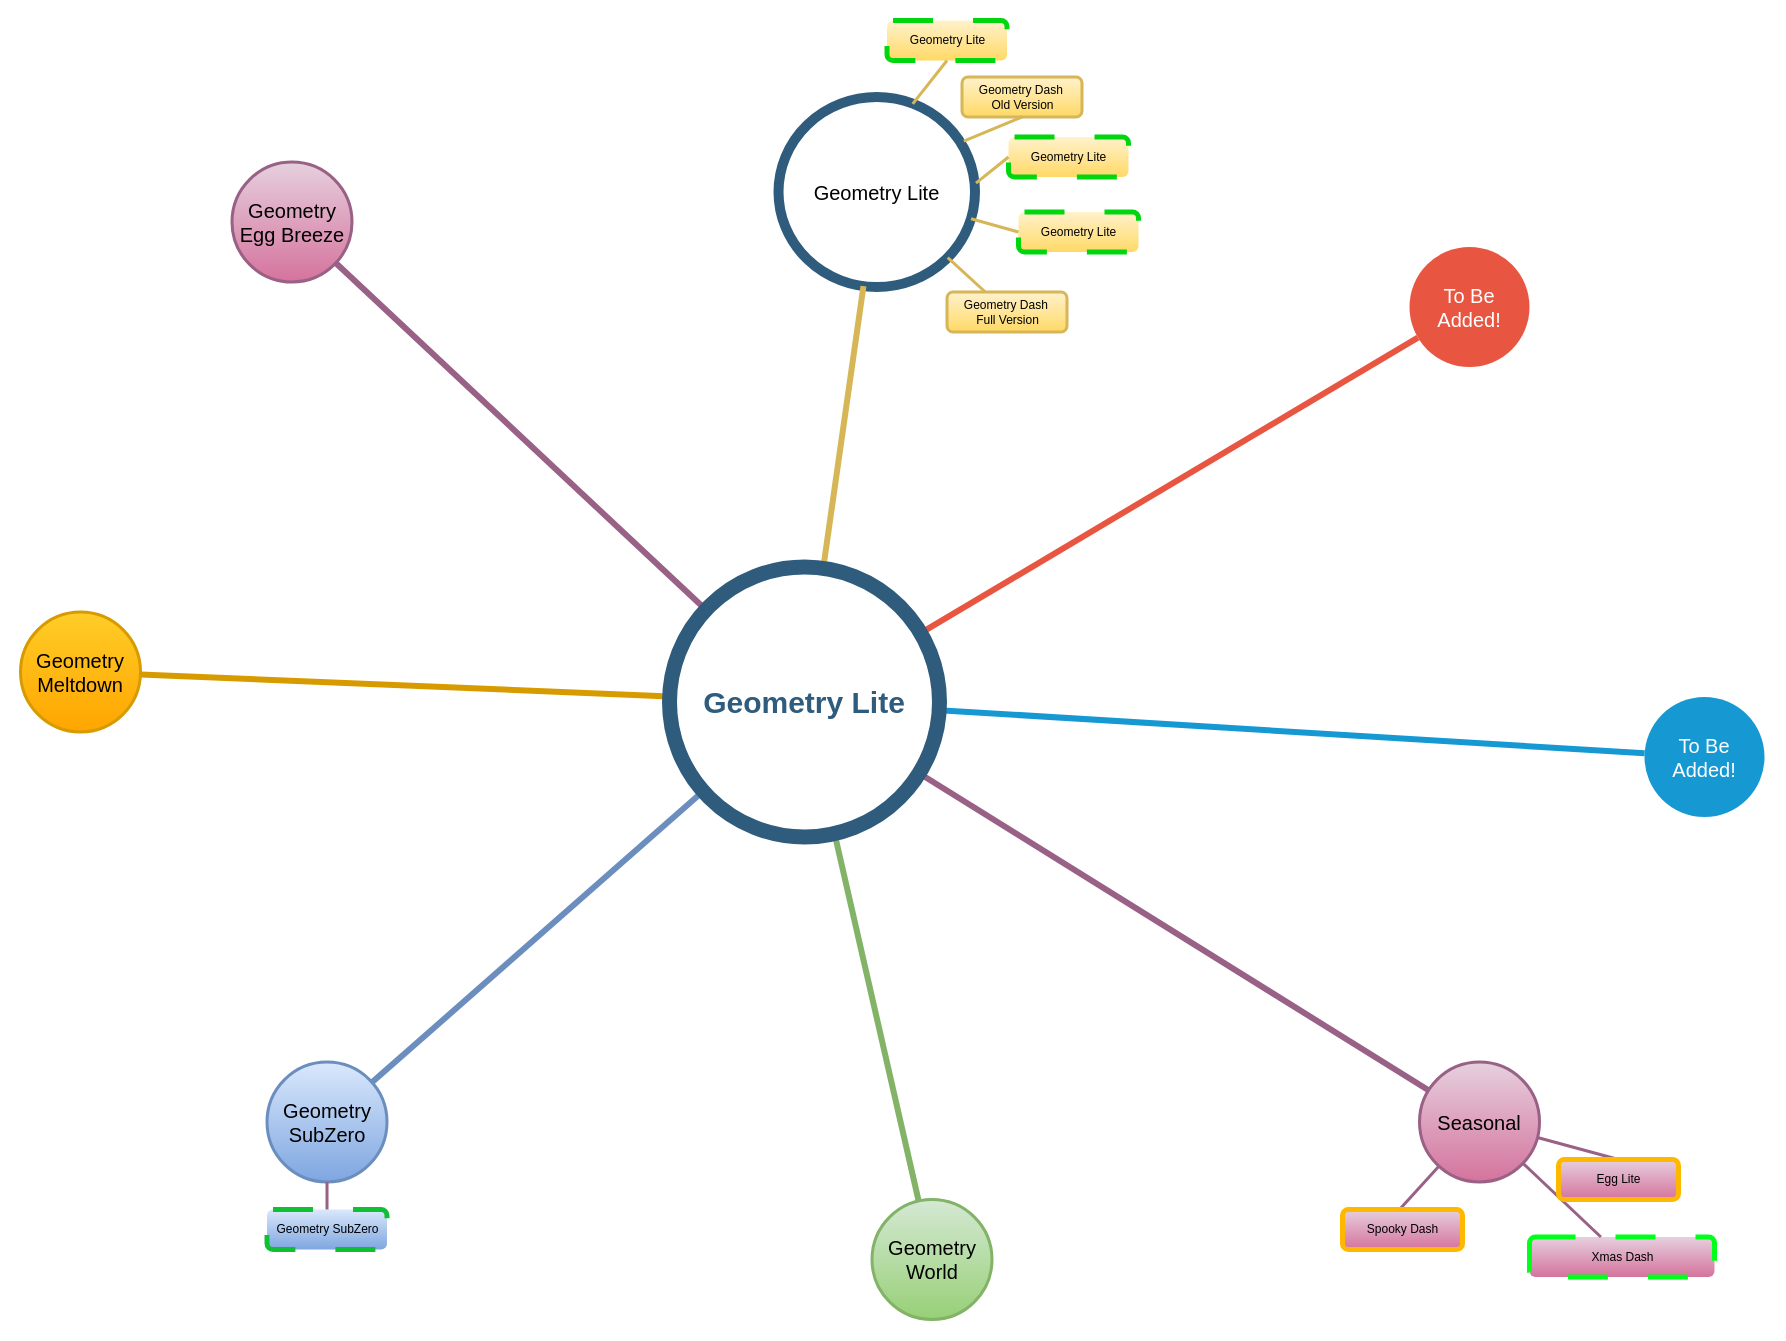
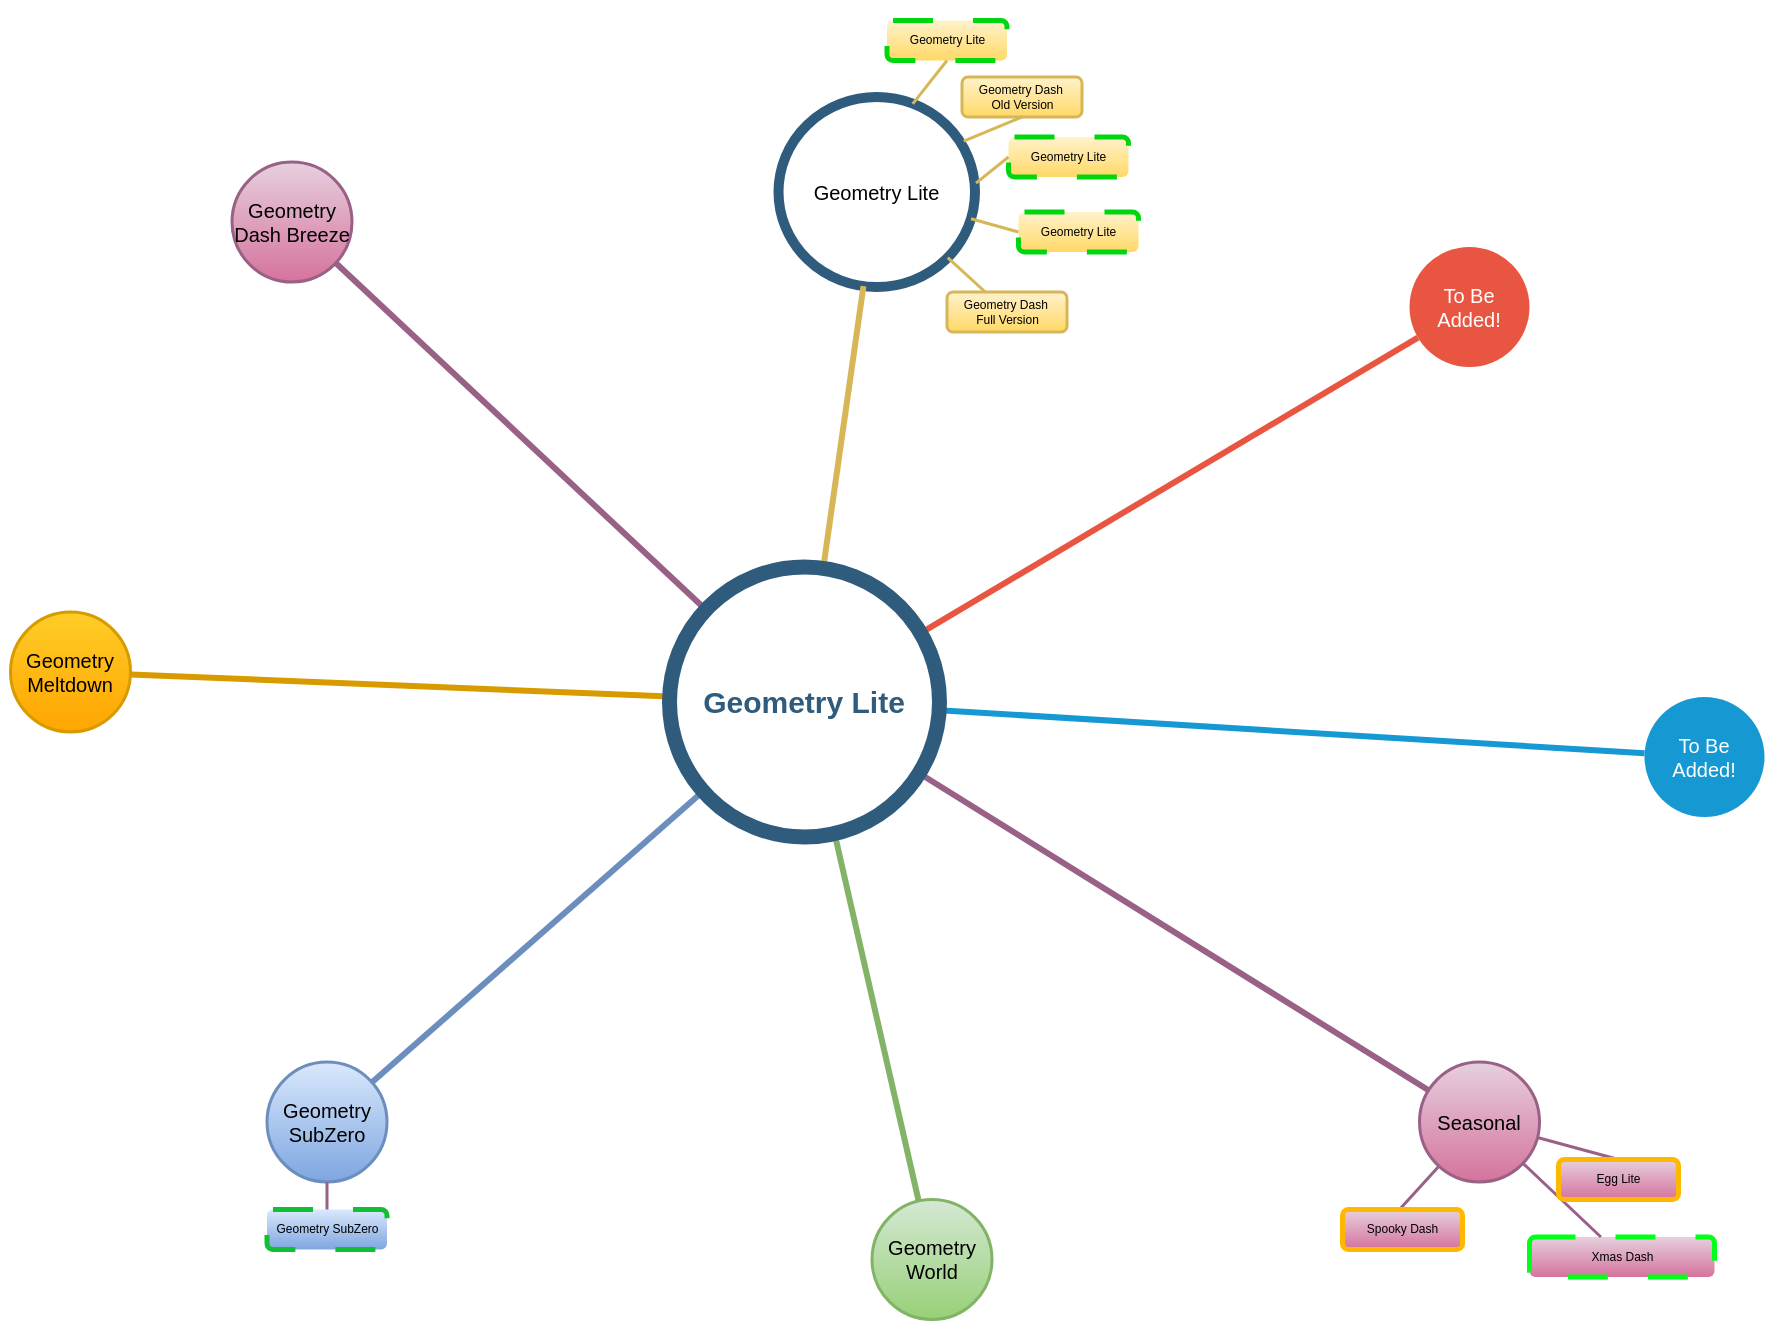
- <mxCell id="2" value="Geometry Egg Breeze" style="ellipse;whiteSpace=wrap;html=1;shadow=0;fontFamily=Helvetica;fontSize=20;align=center;strokeWidth=3;fillColor=#e6d0de;strokeColor=#996185;gradientColor=#d5739d;" parent="1" vertex="1"><mxGeometry x="231.5" y="161.5" width="120" height="120" as="geometry" /></mxCell>
+ <mxCell id="2" value="Geometry Dash Breeze" style="ellipse;whiteSpace=wrap;html=1;shadow=0;fontFamily=Helvetica;fontSize=20;align=center;strokeWidth=3;fillColor=#e6d0de;strokeColor=#996185;gradientColor=#d5739d;" parent="1" vertex="1"><mxGeometry x="231.5" y="161.5" width="120" height="120" as="geometry" /></mxCell>
- <mxCell id="23" value="Geometry Meltdown" style="ellipse;whiteSpace=wrap;html=1;shadow=0;fontFamily=Helvetica;fontSize=20;align=center;strokeWidth=3;fillColor=#ffcd28;strokeColor=#d79b00;gradientColor=#ffa500;" parent="1" vertex="1"><mxGeometry x="20" y="611.5" width="120" height="120" as="geometry" /></mxCell>
+ <mxCell id="23" value="Geometry Meltdown" style="ellipse;whiteSpace=wrap;html=1;shadow=0;fontFamily=Helvetica;fontSize=20;align=center;strokeWidth=3;fillColor=#ffcd28;strokeColor=#d79b00;gradientColor=#ffa500;" parent="1" vertex="1"><mxGeometry x="10" y="611.5" width="120" height="120" as="geometry" /></mxCell>
